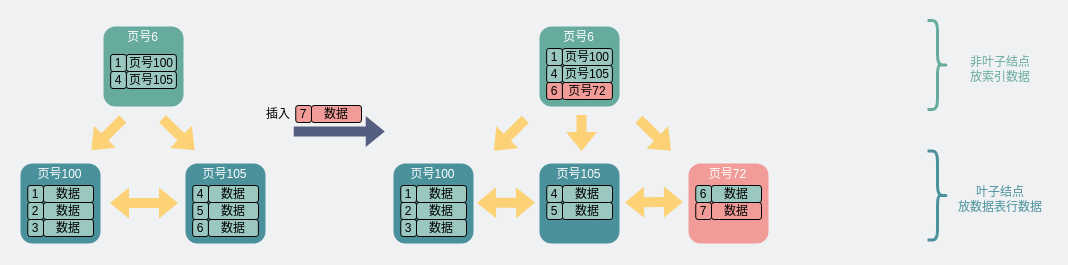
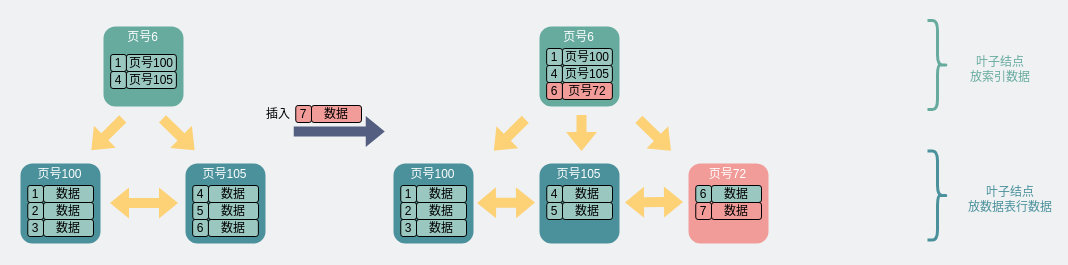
- <mxCell id="51" value="&lt;span style=&quot;color: rgb(103 , 171 , 159)&quot;&gt;非叶子结点&lt;/span&gt;&lt;br style=&quot;color: rgb(103 , 171 , 159)&quot;&gt;&lt;span style=&quot;color: rgb(103 , 171 , 159)&quot;&gt;放索引数据&lt;/span&gt;" style="text;html=1;strokeColor=none;fillColor=none;align=center;verticalAlign=middle;whiteSpace=wrap;rounded=0;fontColor=#4A919B;" parent="1" vertex="1"><mxGeometry x="953.5" y="46.5" width="92" height="44" as="geometry" /></mxCell>
+ <mxCell id="51" value="&lt;span style=&quot;color: rgb(103 , 171 , 159)&quot;&gt;叶子结点&lt;/span&gt;&lt;br style=&quot;color: rgb(103 , 171 , 159)&quot;&gt;&lt;span style=&quot;color: rgb(103 , 171 , 159)&quot;&gt;放索引数据&lt;/span&gt;" style="text;html=1;strokeColor=none;fillColor=none;align=center;verticalAlign=middle;whiteSpace=wrap;rounded=0;fontColor=#4A919B;" parent="1" vertex="1"><mxGeometry x="953.5" y="46.5" width="92" height="44" as="geometry" /></mxCell>
- <mxCell id="49" value="叶子结点&lt;br&gt;放数据表行数据" style="text;html=1;strokeColor=none;fillColor=none;align=center;verticalAlign=middle;whiteSpace=wrap;rounded=0;fontColor=#4A919B;" parent="1" vertex="1"><mxGeometry x="953.5" y="177" width="92" height="44" as="geometry" /></mxCell>
+ <mxCell id="49" value="叶子结点&lt;br&gt;放数据表行数据" style="text;html=1;strokeColor=none;fillColor=none;align=center;verticalAlign=middle;whiteSpace=wrap;rounded=0;fontColor=#4A919B;" parent="1" vertex="1"><mxGeometry x="963.5" y="177" width="92" height="44" as="geometry" /></mxCell>
